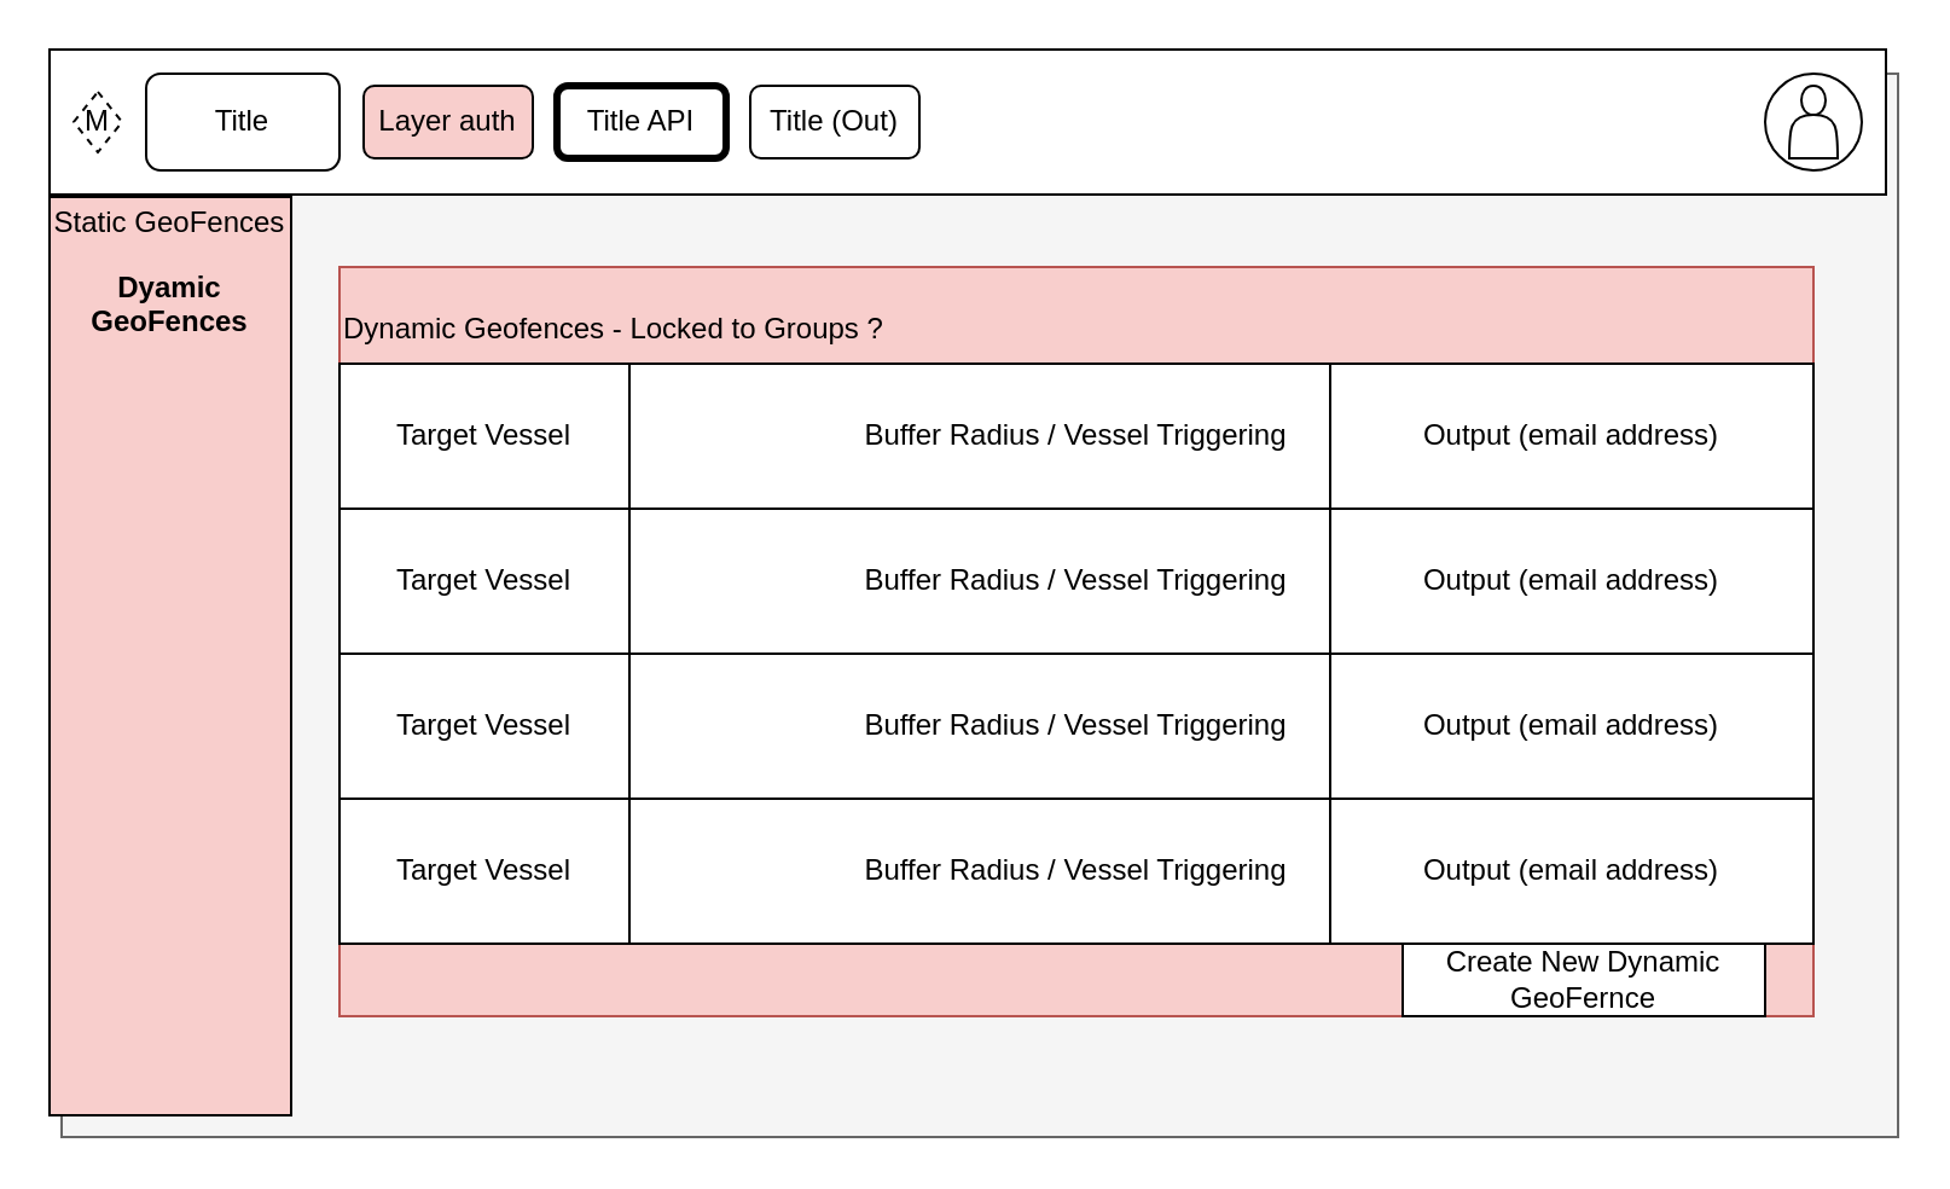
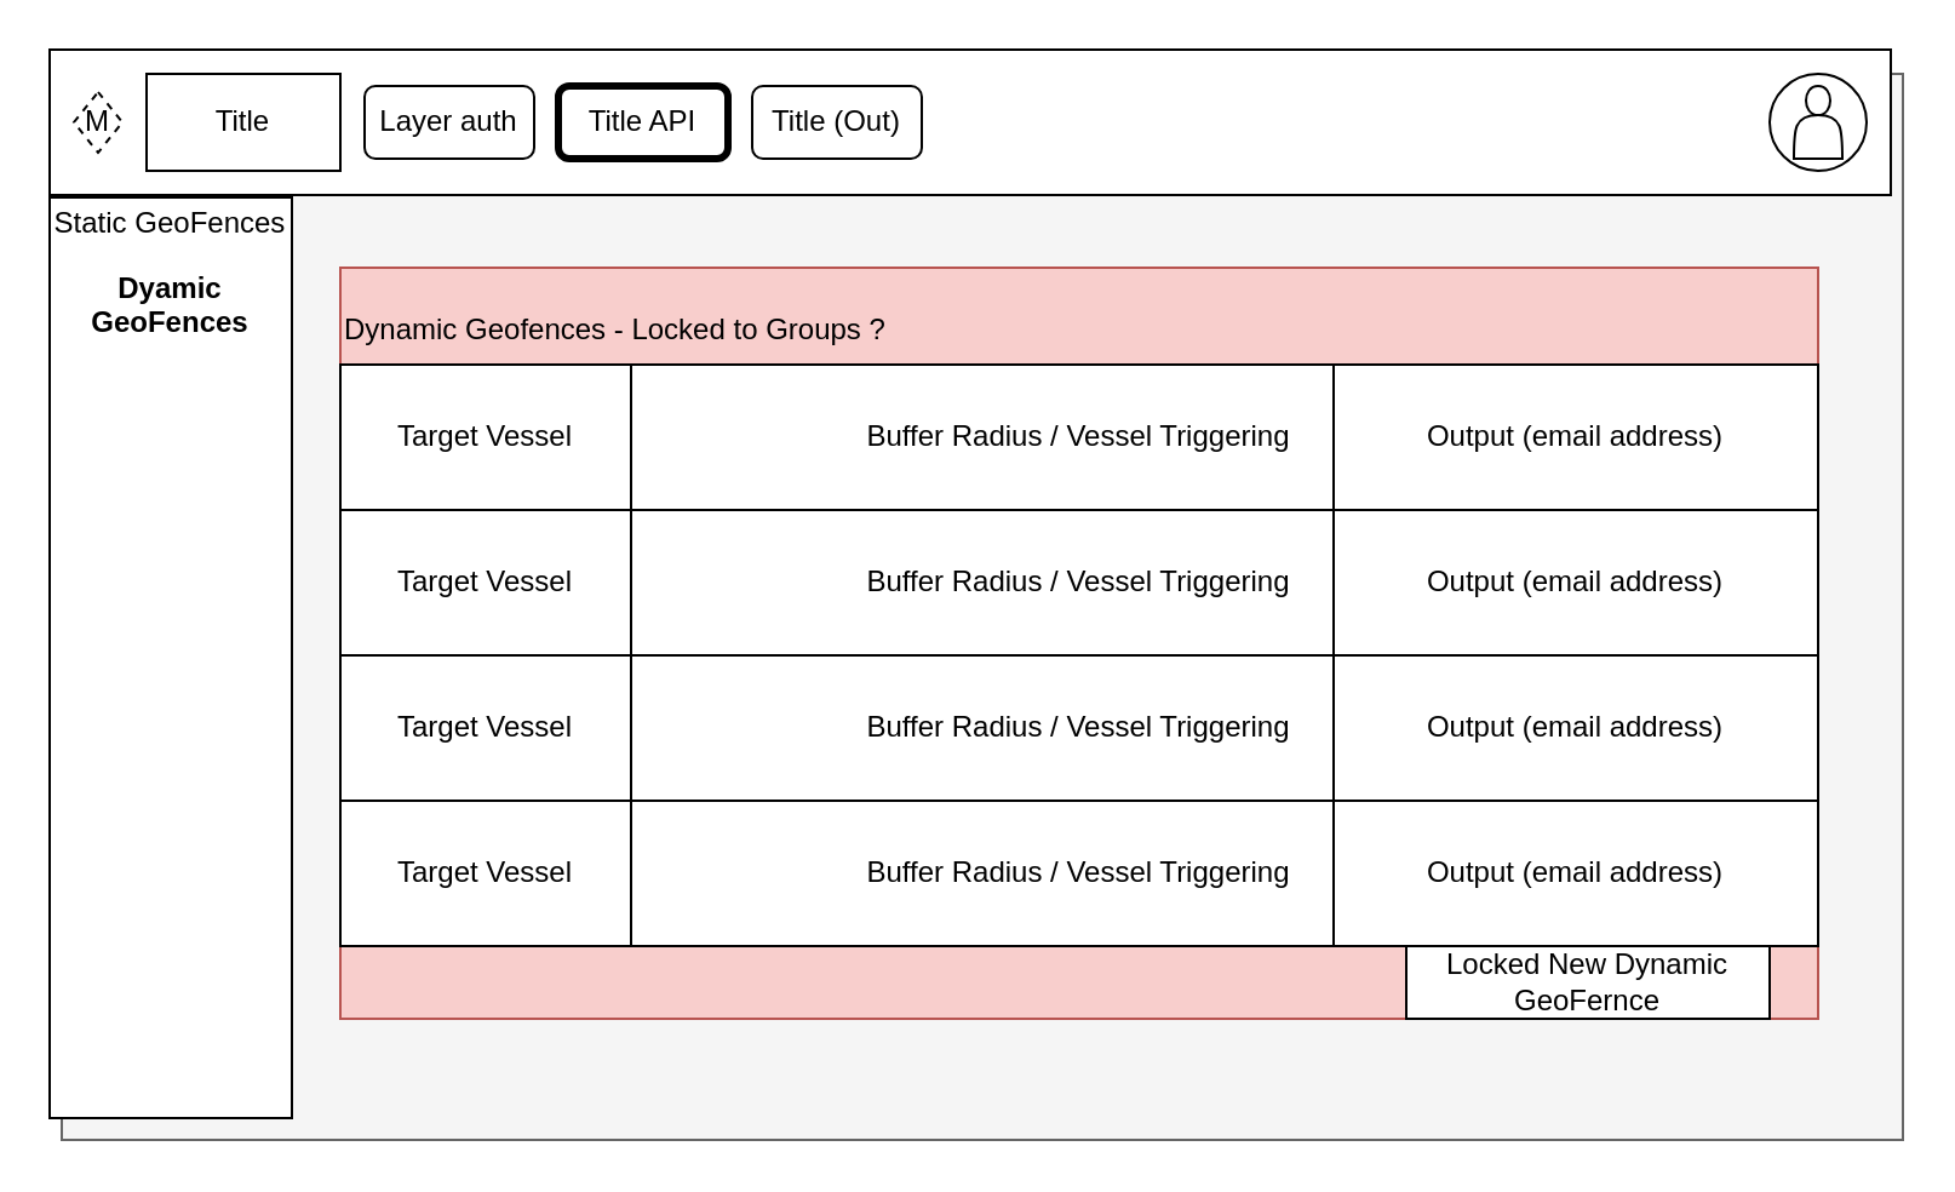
- <mxCell id="7" value="Title" style="whiteSpace=wrap;html=1;rounded=1;" vertex="1" parent="1"><mxGeometry x="60" y="30" width="80" height="40" as="geometry" /></mxCell>
+ <mxCell id="7" value="Title" style="rounded=0;whiteSpace=wrap;html=1;" vertex="1" parent="1"><mxGeometry x="60" y="30" width="80" height="40" as="geometry" /></mxCell>
- <mxCell id="8" value="Layer auth" style="rounded=1;whiteSpace=wrap;html=1;strokeWidth=1;fillColor=#f8cecc;" vertex="1" parent="1"><mxGeometry x="150" y="35" width="70" height="30" as="geometry" /></mxCell>
+ <mxCell id="8" value="Layer auth" style="rounded=1;whiteSpace=wrap;html=1;strokeWidth=1;" vertex="1" parent="1"><mxGeometry x="150" y="35" width="70" height="30" as="geometry" /></mxCell>
- <mxCell id="11" value="&lt;p style=&quot;line-height: 120%&quot;&gt;Static GeoFences&lt;/p&gt;&lt;p style=&quot;line-height: 120%&quot;&gt;&lt;b&gt;Dyamic&lt;/b&gt; &lt;b&gt;GeoFences&lt;/b&gt;&lt;br&gt;&lt;br&gt;&lt;br&gt;&lt;br&gt;&lt;br&gt;&lt;br&gt;&lt;br&gt;&lt;br&gt;&lt;br&gt;&lt;br&gt;&lt;br&gt;&lt;br&gt;&lt;br&gt;&lt;br&gt;&lt;br&gt;&lt;br&gt;&lt;br&gt;&lt;br&gt;&lt;br&gt;&lt;br&gt;&lt;br&gt;&lt;br&gt;&lt;br&gt;&lt;/p&gt;" style="rounded=0;whiteSpace=wrap;html=1;fillColor=#f8cecc;" vertex="1" parent="1"><mxGeometry x="20" y="81" width="100" height="380" as="geometry" /></mxCell>
+ <mxCell id="11" value="&lt;p style=&quot;line-height: 120%&quot;&gt;Static GeoFences&lt;/p&gt;&lt;p style=&quot;line-height: 120%&quot;&gt;&lt;b&gt;Dyamic&lt;/b&gt; &lt;b&gt;GeoFences&lt;/b&gt;&lt;br&gt;&lt;br&gt;&lt;br&gt;&lt;br&gt;&lt;br&gt;&lt;br&gt;&lt;br&gt;&lt;br&gt;&lt;br&gt;&lt;br&gt;&lt;br&gt;&lt;br&gt;&lt;br&gt;&lt;br&gt;&lt;br&gt;&lt;br&gt;&lt;br&gt;&lt;br&gt;&lt;br&gt;&lt;br&gt;&lt;br&gt;&lt;br&gt;&lt;br&gt;&lt;/p&gt;" style="rounded=0;whiteSpace=wrap;html=1;" vertex="1" parent="1"><mxGeometry x="20" y="81" width="100" height="380" as="geometry" /></mxCell>
- <mxCell id="25" value="Create New Dynamic GeoFernce" style="rounded=0;whiteSpace=wrap;html=1;strokeWidth=1;" vertex="1" parent="1"><mxGeometry x="580" y="390" width="150" height="30" as="geometry" /></mxCell>
+ <mxCell id="25" value="Locked New Dynamic GeoFernce" style="rounded=0;whiteSpace=wrap;html=1;strokeWidth=1;" vertex="1" parent="1"><mxGeometry x="580" y="390" width="150" height="30" as="geometry" /></mxCell>
